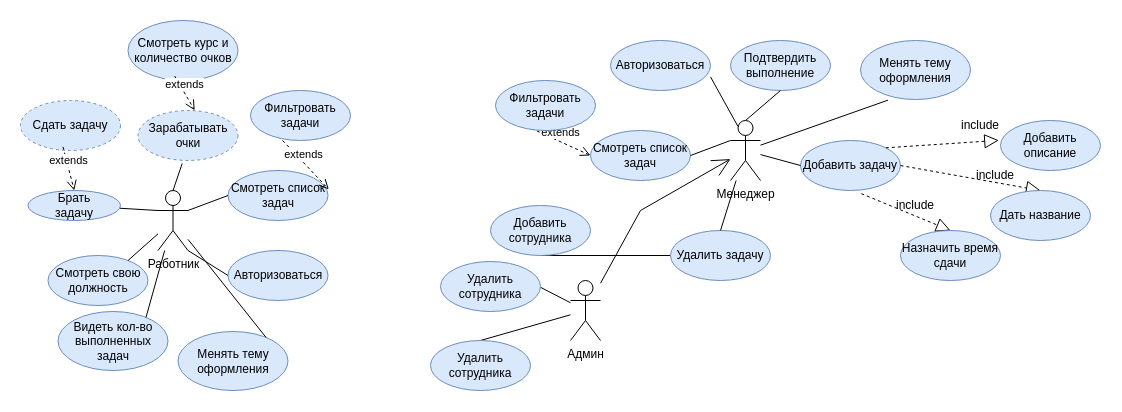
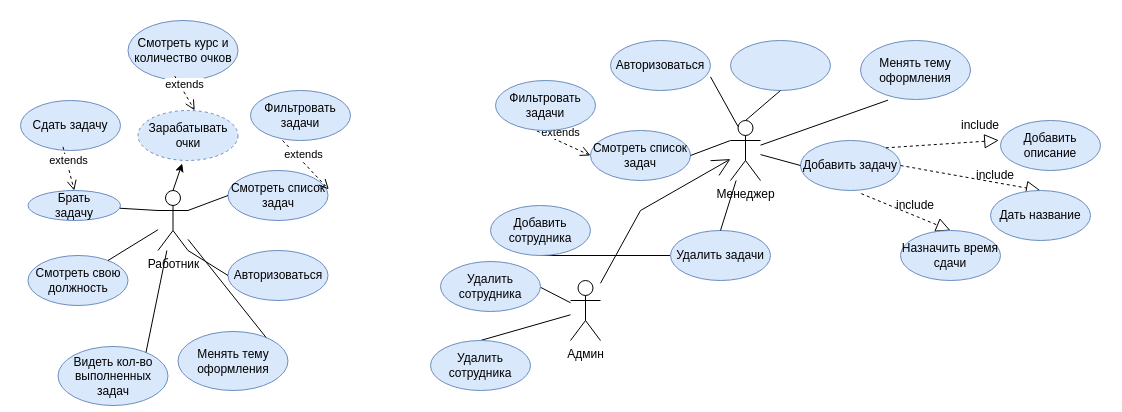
- <mxCell id="10" value="Подтвердить выполнение" style="text;html=1;align=center;verticalAlign=middle;whiteSpace=wrap;rounded=0;" vertex="1" parent="1"><mxGeometry x="750" width="60" height="30" as="geometry" y="50" /></mxCell>
- <mxCell id="20" value="Сд&lt;span style=&quot;background-color: transparent; color: light-dark(rgb(0, 0, 0), rgb(255, 255, 255));&quot;&gt;ать задачу&lt;/span&gt;" style="ellipse;whiteSpace=wrap;html=1;fillColor=#dae8fc;strokeColor=#6c8ebf;dashed=1;" vertex="1" parent="1"><mxGeometry x="20" y="100" width="100" height="50" as="geometry" /></mxCell>
+ <mxCell id="20" value="Сд&lt;span style=&quot;background-color: transparent; color: light-dark(rgb(0, 0, 0), rgb(255, 255, 255));&quot;&gt;ать задачу&lt;/span&gt;" style="ellipse;whiteSpace=wrap;html=1;fillColor=#dae8fc;strokeColor=#6c8ebf;" vertex="1" parent="1"><mxGeometry x="20" y="100" width="100" height="50" as="geometry" /></mxCell>
- <mxCell id="31" value="" style="endArrow=none;html=1;rounded=0;exitX=0.5;exitY=0;exitDx=0;exitDy=0;exitPerimeter=0;entryX=0.442;entryY=1.06;entryDx=0;entryDy=0;entryPerimeter=0;" edge="1" parent="1" target="30" source="2"><mxGeometry width="50" height="50" relative="1" as="geometry"><mxPoint x="97.5" y="150" as="sourcePoint" /><mxPoint x="282.5" y="190" as="targetPoint" /><Array as="points" /></mxGeometry></mxCell>
+ <mxCell id="31" value="" style="endArrow=classic;html=1;rounded=0;exitX=0.5;exitY=0;exitDx=0;exitDy=0;exitPerimeter=0;entryX=0.442;entryY=1.06;entryDx=0;entryDy=0;entryPerimeter=0;" edge="1" parent="1" target="30" source="2"><mxGeometry width="50" height="50" relative="1" as="geometry"><mxPoint x="97.5" y="150" as="sourcePoint" /><mxPoint x="282.5" y="190" as="targetPoint" /><Array as="points" /></mxGeometry></mxCell>
- <mxCell id="14" value="Удалить задачу" style="ellipse;whiteSpace=wrap;html=1;fillColor=#dae8fc;strokeColor=#6c8ebf;" vertex="1" parent="1"><mxGeometry x="670" y="230" width="100" height="50" as="geometry" /></mxCell>
+ <mxCell id="14" value="Удалить задачи" style="ellipse;whiteSpace=wrap;html=1;fillColor=#dae8fc;strokeColor=#6c8ebf;" vertex="1" parent="1"><mxGeometry x="670" y="230" width="100" height="50" as="geometry" /></mxCell>
- <mxCell id="34" value="Смотреть свою должность" style="ellipse;whiteSpace=wrap;html=1;fillColor=#dae8fc;strokeColor=#6c8ebf;" vertex="1" parent="1"><mxGeometry x="47.5" y="255" width="100" height="50" as="geometry" /></mxCell>
+ <mxCell id="34" value="Смотреть свою должность" style="ellipse;whiteSpace=wrap;html=1;fillColor=#dae8fc;strokeColor=#6c8ebf;" vertex="1" parent="1"><mxGeometry x="27.5" y="255" width="100" height="50" as="geometry" /></mxCell>
- <mxCell id="36" value="Видеть кол-во выполненных задач" style="ellipse;whiteSpace=wrap;html=1;fillColor=#dae8fc;strokeColor=#6c8ebf;" vertex="1" parent="1"><mxGeometry x="57.5" y="311" width="110" height="59" as="geometry" /></mxCell>
+ <mxCell id="36" value="Видеть кол-во выполненных задач" style="ellipse;whiteSpace=wrap;html=1;fillColor=#dae8fc;strokeColor=#6c8ebf;" vertex="1" parent="1"><mxGeometry x="57.5" y="346" width="110" height="59" as="geometry" /></mxCell>
